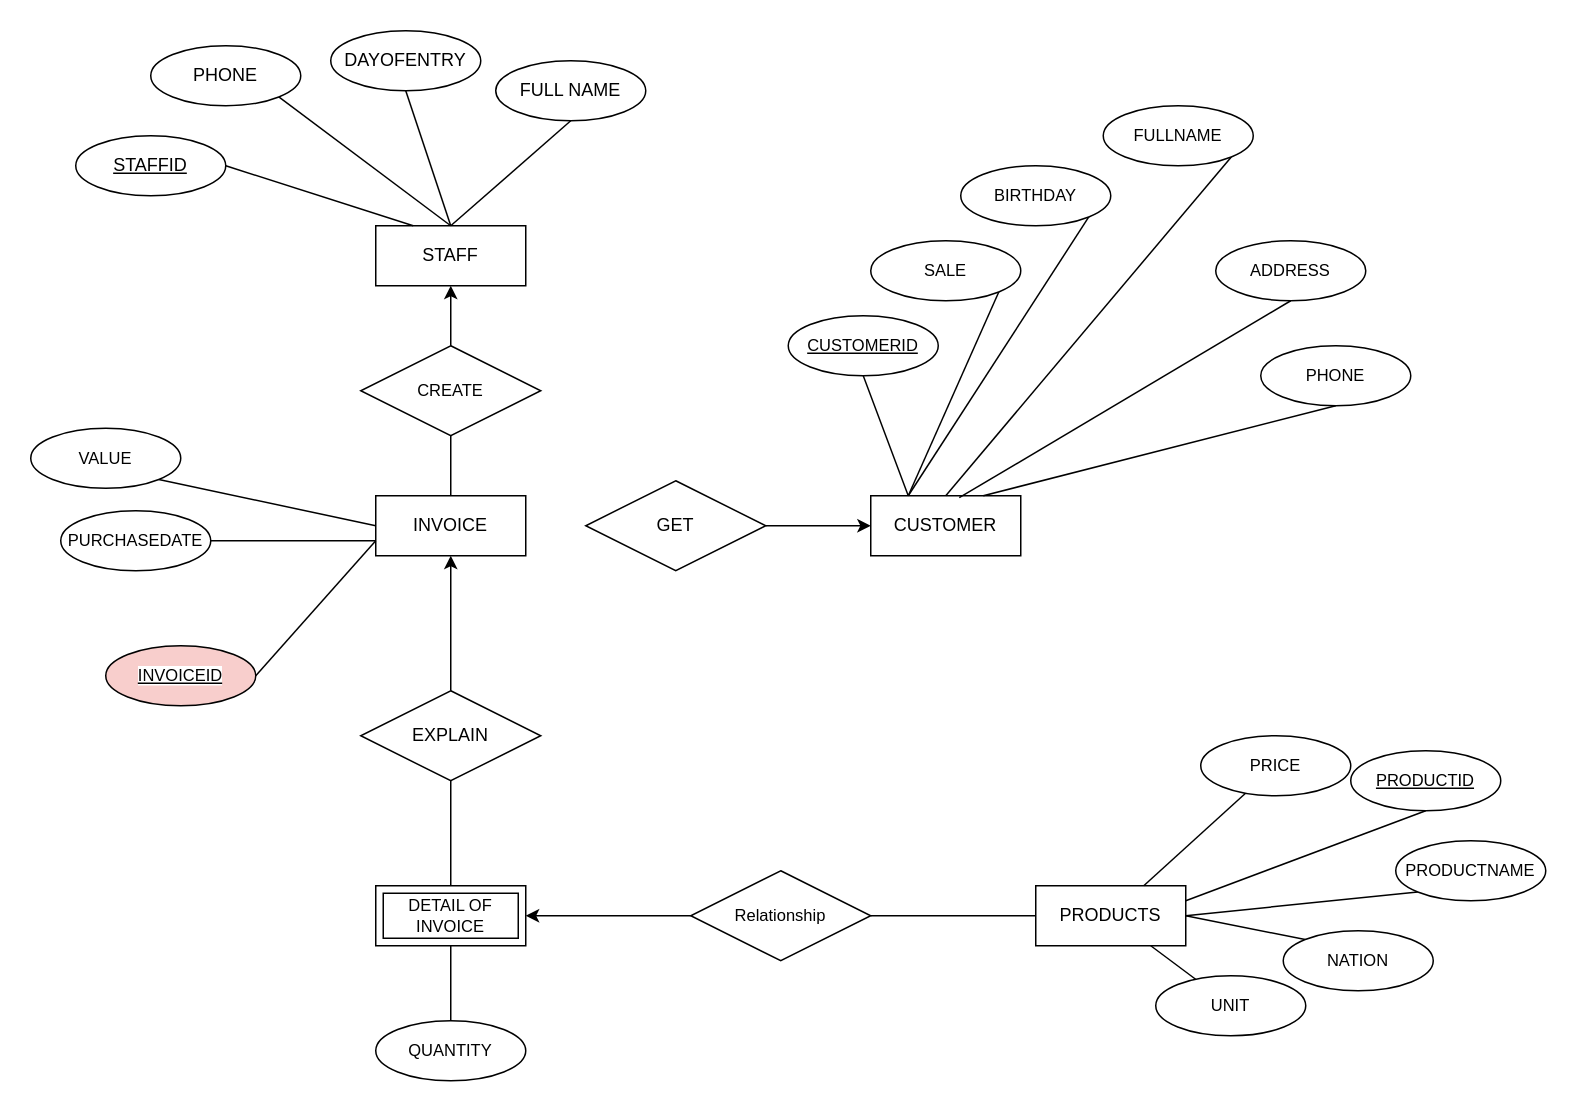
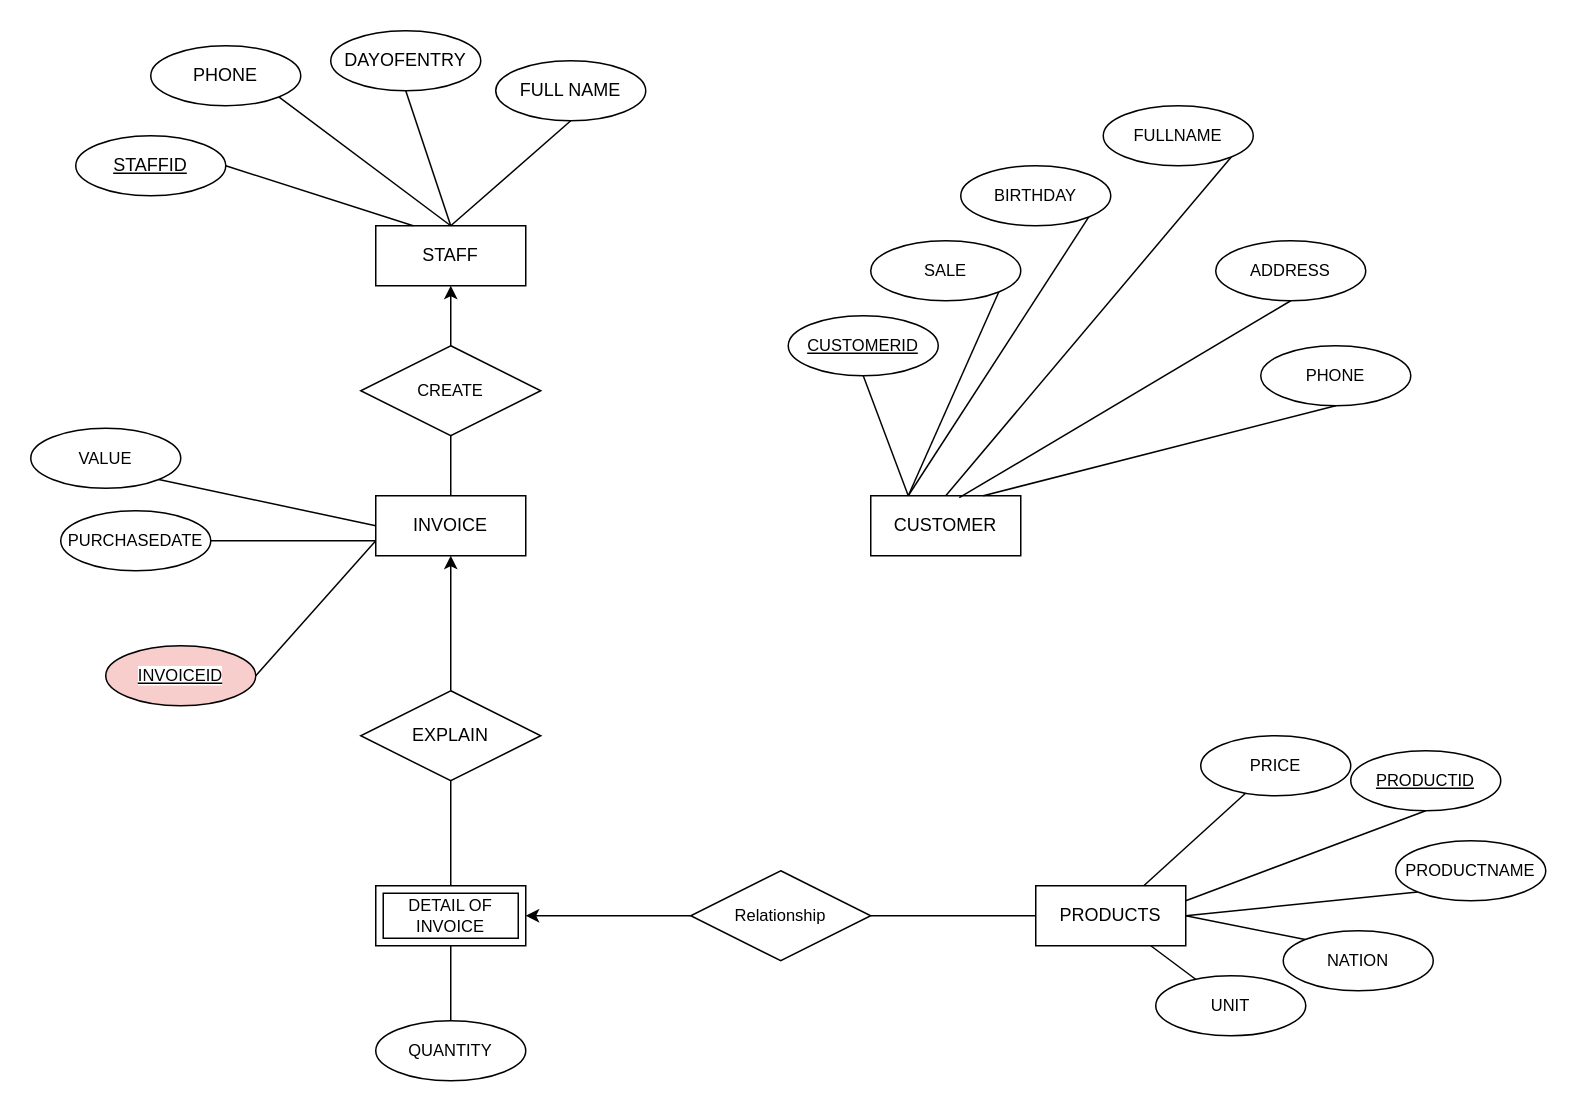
- <mxCell id="7" value="GET" style="shape=rhombus;perimeter=rhombusPerimeter;whiteSpace=wrap;html=1;align=center;" vertex="1" parent="1"><mxGeometry x="390" y="320" width="120" height="60" as="geometry" /></mxCell>
- <mxCell id="6" value="" style="edgeStyle=orthogonalEdgeStyle;rounded=0;orthogonalLoop=1;jettySize=auto;html=1;endArrow=classic;endFill=1;" edge="1" parent="1" source="7" target="2"><mxGeometry relative="1" as="geometry" /></mxCell>
